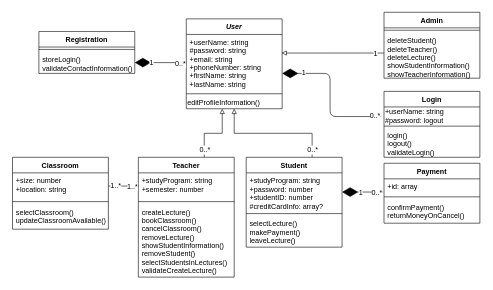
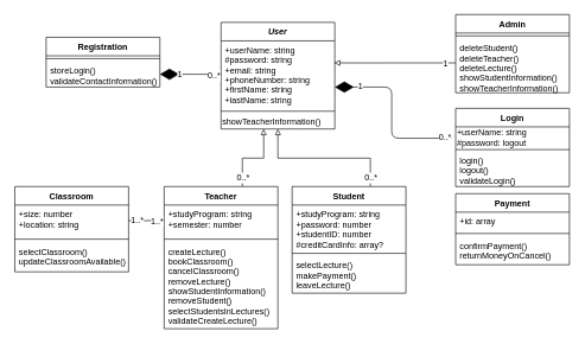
- <mxCell id="11" value="editProfileInformation()" style="text;html=1;align=left;verticalAlign=middle;resizable=0;points=[];;autosize=1;" parent="8" vertex="1"><mxGeometry y="130" width="160" height="20" as="geometry" /></mxCell>
+ <mxCell id="11" value="showTeacherInformation()" style="text;html=1;align=left;verticalAlign=middle;resizable=0;points=[];;autosize=1;" parent="8" vertex="1"><mxGeometry y="130" width="160" height="20" as="geometry" /></mxCell>
- <mxCell id="47" value="" style="endArrow=diamondThin;endFill=1;endSize=24;html=1;exitX=-0.012;exitY=0.846;exitDx=0;exitDy=0;entryX=1;entryY=0.5;entryDx=0;entryDy=0;exitPerimeter=0;" edge="1" parent="1" source="44" target="20"><mxGeometry width="160" relative="1" as="geometry"><mxPoint x="519" y="505" as="sourcePoint" /><mxPoint x="519" y="415" as="targetPoint" /></mxGeometry></mxCell>
- <mxCell id="48" value="0..*" style="text;html=1;align=center;verticalAlign=middle;resizable=0;points=[];;labelBackgroundColor=#ffffff;" vertex="1" connectable="0" parent="47"><mxGeometry x="-0.818" y="1" relative="1" as="geometry"><mxPoint x="-5" y="1" as="offset" /></mxGeometry></mxCell>
- <mxCell id="49" value="1" style="text;html=1;align=center;verticalAlign=middle;resizable=0;points=[];;labelBackgroundColor=#ffffff;" vertex="1" connectable="0" parent="47"><mxGeometry x="0.364" relative="1" as="geometry"><mxPoint x="8" y="2" as="offset" /></mxGeometry></mxCell>
